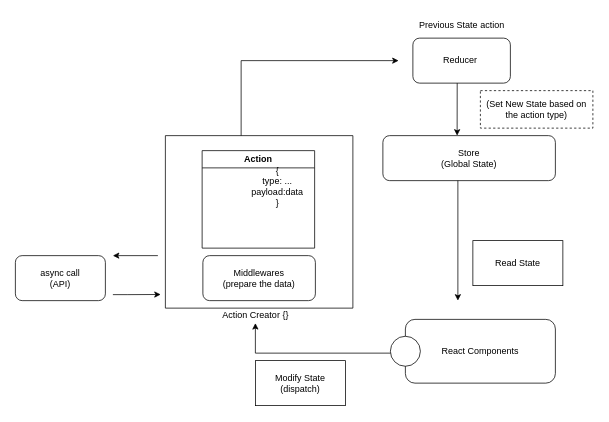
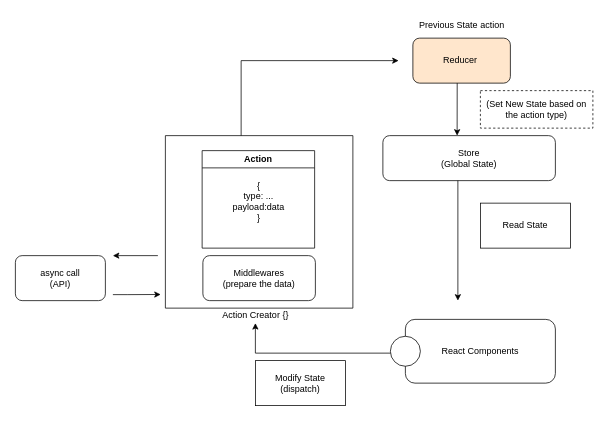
- <mxCell id="7" value="Reducer&lt;span style=&quot;white-space: pre;&quot;&gt; &lt;/span&gt;" style="rounded=1;whiteSpace=wrap;html=1;" vertex="1" parent="1"><mxGeometry x="550" y="50" width="130" height="60" as="geometry" /></mxCell>
+ <mxCell id="7" value="Reducer&lt;span style=&quot;white-space: pre;&quot;&gt; &lt;/span&gt;" style="rounded=1;whiteSpace=wrap;html=1;fillColor=#ffe6cc;" vertex="1" parent="1"><mxGeometry x="550" y="50" width="130" height="60" as="geometry" /></mxCell>
- <mxCell id="4" value="&lt;div&gt;{&lt;/div&gt;&lt;div&gt;type: ...&lt;/div&gt;&lt;div&gt;payload:data&lt;/div&gt;&lt;div&gt;}&lt;/div&gt;&lt;div&gt;&lt;br&gt;&lt;/div&gt;" style="text;html=1;align=center;verticalAlign=middle;resizable=0;points=[];autosize=1;strokeColor=none;fillColor=none;" vertex="1" parent="3"><mxGeometry x="55" y="10" width="90" height="90" as="geometry" /></mxCell>
+ <mxCell id="4" value="&lt;div&gt;{&lt;/div&gt;&lt;div&gt;type: ...&lt;/div&gt;&lt;div&gt;payload:data&lt;/div&gt;&lt;div&gt;}&lt;/div&gt;&lt;div&gt;&lt;br&gt;&lt;/div&gt;" style="text;html=1;align=center;verticalAlign=middle;resizable=0;points=[];autosize=1;strokeColor=none;fillColor=none;" vertex="1" parent="3"><mxGeometry x="30" y="30" width="90" height="90" as="geometry" /></mxCell>
- <mxCell id="11" value="Read State" style="rounded=0;whiteSpace=wrap;html=1;" vertex="1" parent="1"><mxGeometry x="630" y="320" width="120" height="60" as="geometry" /></mxCell>
+ <mxCell id="11" value="Read State" style="rounded=0;whiteSpace=wrap;html=1;" vertex="1" parent="1"><mxGeometry x="640" y="270" width="120" height="60" as="geometry" /></mxCell>
